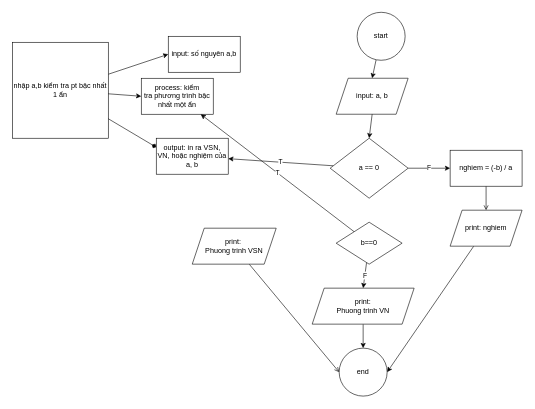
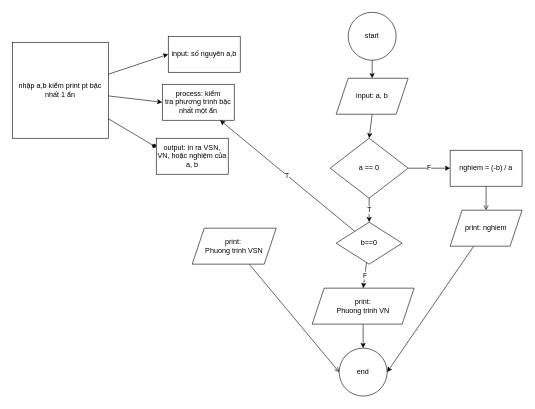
- <mxCell id="3" value="start" style="ellipse;whiteSpace=wrap;html=1;aspect=fixed;" parent="1" vertex="1"><mxGeometry x="595" y="20" width="80" height="80" as="geometry" /></mxCell>
+ <mxCell id="3" value="start" style="ellipse;whiteSpace=wrap;html=1;aspect=fixed;" parent="1" vertex="1"><mxGeometry x="580" width="80" height="80" as="geometry" y="20" /></mxCell>
- <mxCell id="5" value="nhập a,b kiểm tra pt bậc nhất 1 ẩn" style="whiteSpace=wrap;html=1;aspect=fixed;" parent="1" vertex="1"><mxGeometry x="20" y="70" width="160" height="160" as="geometry" /></mxCell>
+ <mxCell id="5" value="nhập a,b kiểm print pt bậc nhất 1 ẩn" style="whiteSpace=wrap;html=1;aspect=fixed;" parent="1" vertex="1"><mxGeometry x="20" y="70" width="160" height="160" as="geometry" /></mxCell>
- <mxCell id="8" value="process: kiểm tra&amp;nbsp;phương trình bậc nhất một ẩn" style="rounded=0;whiteSpace=wrap;html=1;" parent="1" vertex="1"><mxGeometry x="235" y="130" width="120" height="60" as="geometry" /></mxCell>
+ <mxCell id="8" value="process: kiểm tra&amp;nbsp;phương trình bậc nhất một ẩn" style="rounded=0;whiteSpace=wrap;html=1;" parent="1" vertex="1"><mxGeometry x="270" y="140" width="120" height="60" as="geometry" /></mxCell>
- <mxCell id="15" value="T" style="rounded=0;orthogonalLoop=1;jettySize=auto;html=1;" parent="1" source="16" target="10" edge="1"><mxGeometry relative="1" as="geometry"><mxPoint x="605" y="400" as="targetPoint" /></mxGeometry></mxCell>
+ <mxCell id="15" value="T" style="rounded=0;orthogonalLoop=1;jettySize=auto;html=1;entryX=0.5;entryY=0;entryDx=0;entryDy=0;" parent="1" source="16" target="21" edge="1"><mxGeometry relative="1" as="geometry"><mxPoint x="605" y="400" as="targetPoint" /></mxGeometry></mxCell>
